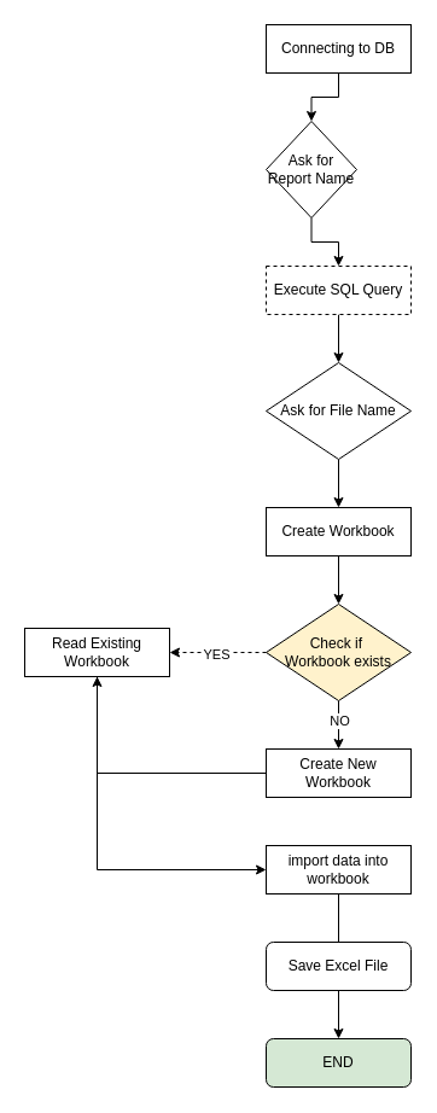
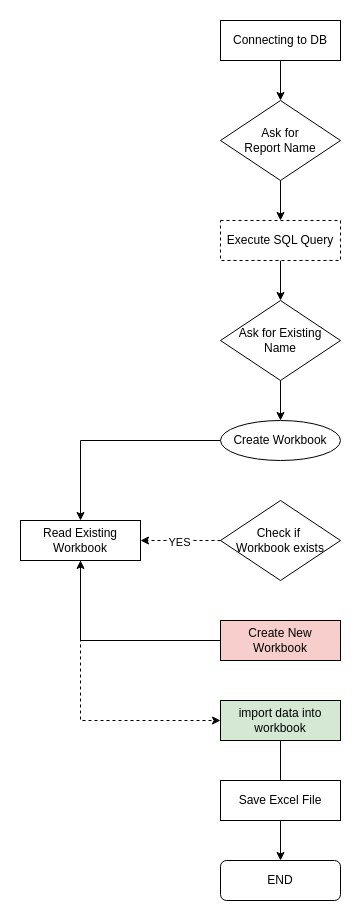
- <mxCell id="5" value="Ask for&lt;div&gt;Report Name&lt;/div&gt;" style="rhombus;whiteSpace=wrap;html=1;" parent="1" vertex="1"><mxGeometry x="220" y="100" width="75" height="80" as="geometry" /></mxCell>
+ <mxCell id="5" value="Ask for&lt;div&gt;Report Name&lt;/div&gt;" style="rhombus;whiteSpace=wrap;html=1;" parent="1" vertex="1"><mxGeometry x="220" y="100" width="120" height="80" as="geometry" /></mxCell>
- <mxCell id="11" value="Ask for File Name" style="rhombus;whiteSpace=wrap;html=1;" parent="1" vertex="1"><mxGeometry x="220" y="300" width="120" height="80" as="geometry" /></mxCell>
+ <mxCell id="11" value="Ask for Existing Name" style="rhombus;whiteSpace=wrap;html=1;" parent="1" vertex="1"><mxGeometry x="220" y="300" width="120" height="80" as="geometry" /></mxCell>
- <mxCell id="25" value="Create Workbook" style="rounded=0;whiteSpace=wrap;html=1;" vertex="1" parent="1"><mxGeometry x="220" y="420" width="120" height="40" as="geometry" /></mxCell>
+ <mxCell id="25" value="Create Workbook" style="ellipse;whiteSpace=wrap;html=1;" vertex="1" parent="1"><mxGeometry x="220" y="420" width="120" height="40" as="geometry" /></mxCell>
- <mxCell id="24" value="" style="edgeStyle=orthogonalEdgeStyle;rounded=0;orthogonalLoop=1;jettySize=auto;html=1;" edge="1" parent="1" source="25" target="19"><mxGeometry relative="1" as="geometry" /></mxCell>
+ <mxCell id="24" value="" style="edgeStyle=orthogonalEdgeStyle;rounded=0;orthogonalLoop=1;jettySize=auto;html=1;" edge="1" parent="1" source="25" target="21"><mxGeometry relative="1" as="geometry" /></mxCell>
- <mxCell id="19" value="Check if&amp;nbsp;&lt;div&gt;Workbook exists&lt;/div&gt;" style="rhombus;whiteSpace=wrap;html=1;fillColor=#fff2cc;" vertex="1" parent="1"><mxGeometry x="220" y="500" width="120" height="80" as="geometry" /></mxCell>
+ <mxCell id="19" value="Check if&amp;nbsp;&lt;div&gt;Workbook exists&lt;/div&gt;" style="rhombus;whiteSpace=wrap;html=1;" vertex="1" parent="1"><mxGeometry x="220" y="500" width="120" height="80" as="geometry" /></mxCell>
- <mxCell id="15" value="" style="edgeStyle=orthogonalEdgeStyle;rounded=0;orthogonalLoop=1;jettySize=auto;html=1;" edge="1" parent="1" source="19" target="23"><mxGeometry relative="1" as="geometry" /></mxCell>
- <mxCell id="16" value="NO" style="edgeLabel;html=1;align=center;verticalAlign=middle;resizable=0;points=[];" vertex="1" connectable="0" parent="15"><mxGeometry x="-0.2" relative="1" as="geometry"><mxPoint as="offset" /></mxGeometry></mxCell>
- <mxCell id="23" value="Create New Workbook" style="rounded=0;whiteSpace=wrap;html=1;" vertex="1" parent="1"><mxGeometry x="220" y="620" width="120" height="40" as="geometry" /></mxCell>
+ <mxCell id="23" value="Create New Workbook" style="rounded=0;whiteSpace=wrap;html=1;fillColor=#f8cecc;" vertex="1" parent="1"><mxGeometry x="220" y="620" width="120" height="40" as="geometry" /></mxCell>
- <mxCell id="20" style="edgeStyle=orthogonalEdgeStyle;rounded=0;orthogonalLoop=1;jettySize=auto;html=1;entryX=0;entryY=0.5;entryDx=0;entryDy=0;" edge="1" parent="1" source="21" target="9"><mxGeometry relative="1" as="geometry"><Array as="points"><mxPoint x="80" y="720" /></Array></mxGeometry></mxCell>
+ <mxCell id="20" style="edgeStyle=orthogonalEdgeStyle;rounded=0;orthogonalLoop=1;jettySize=auto;html=1;entryX=0;entryY=0.5;entryDx=0;entryDy=0;dashed=1;" edge="1" parent="1" source="21" target="9"><mxGeometry relative="1" as="geometry"><Array as="points"><mxPoint x="80" y="720" /></Array></mxGeometry></mxCell>
- <mxCell id="9" value="import data into workbook" style="rounded=0;whiteSpace=wrap;html=1;" parent="1" vertex="1"><mxGeometry x="220" y="700" width="120" height="40" as="geometry" /></mxCell>
+ <mxCell id="9" value="import data into workbook" style="rounded=0;whiteSpace=wrap;html=1;fillColor=#d5e8d4;" parent="1" vertex="1"><mxGeometry x="220" y="700" width="120" height="40" as="geometry" /></mxCell>
- <mxCell id="14" value="Save Excel File" style="whiteSpace=wrap;html=1;rounded=1;" parent="1" vertex="1"><mxGeometry x="220" y="780" width="120" height="40" as="geometry" /></mxCell>
+ <mxCell id="14" value="Save Excel File" style="rounded=0;whiteSpace=wrap;html=1;" parent="1" vertex="1"><mxGeometry x="220" y="780" width="120" height="40" as="geometry" /></mxCell>
- <mxCell id="12" value="END" style="rounded=1;whiteSpace=wrap;html=1;fillColor=#d5e8d4;" parent="1" vertex="1"><mxGeometry x="220" y="860" width="120" height="40" as="geometry" /></mxCell>
+ <mxCell id="12" value="END" style="rounded=1;whiteSpace=wrap;html=1;" parent="1" vertex="1"><mxGeometry x="220" y="860" width="120" height="40" as="geometry" /></mxCell>
